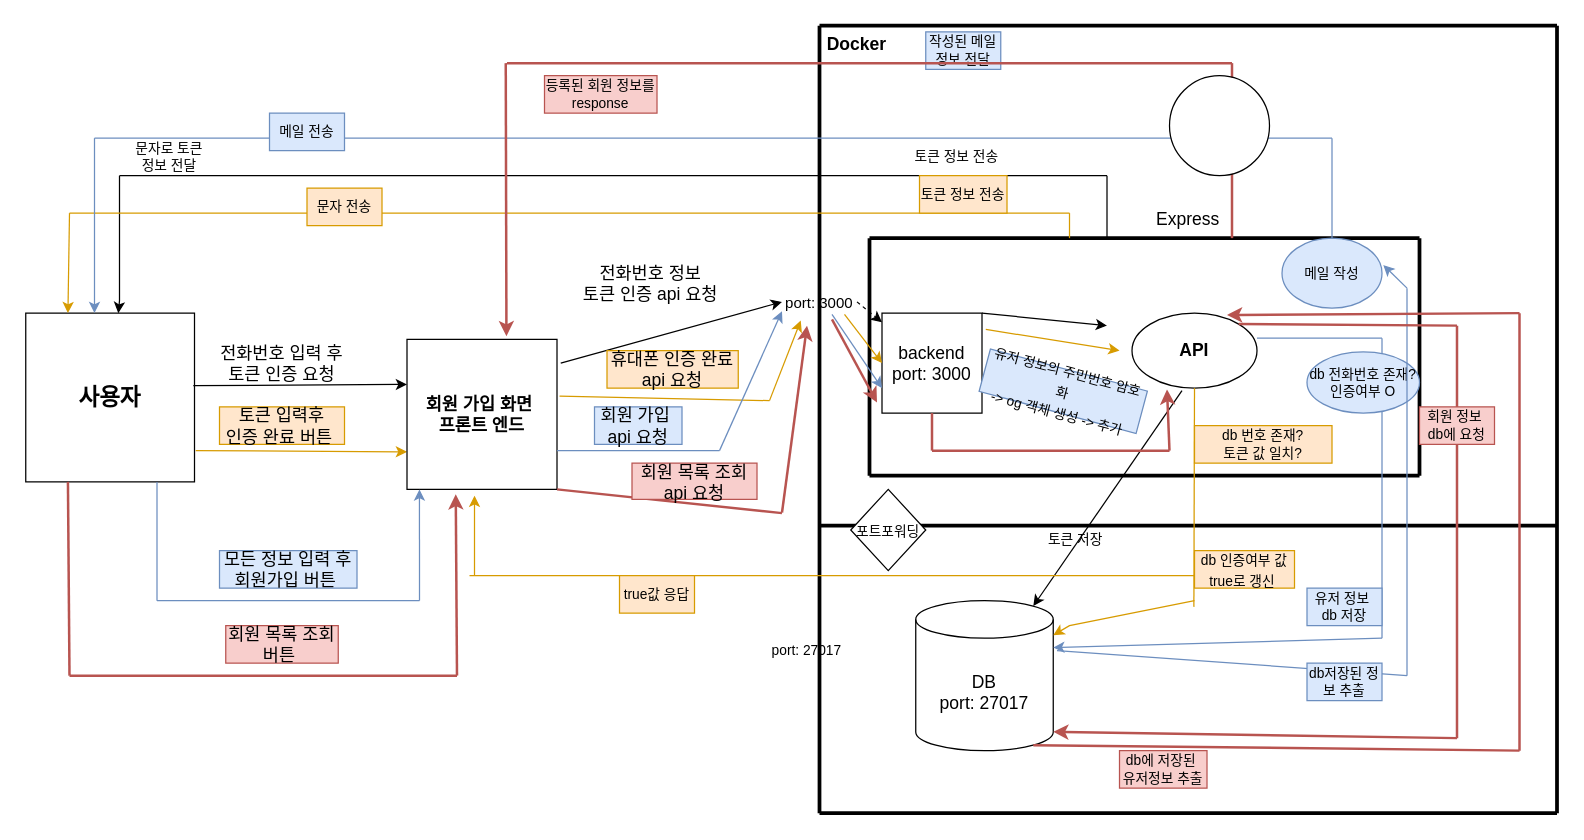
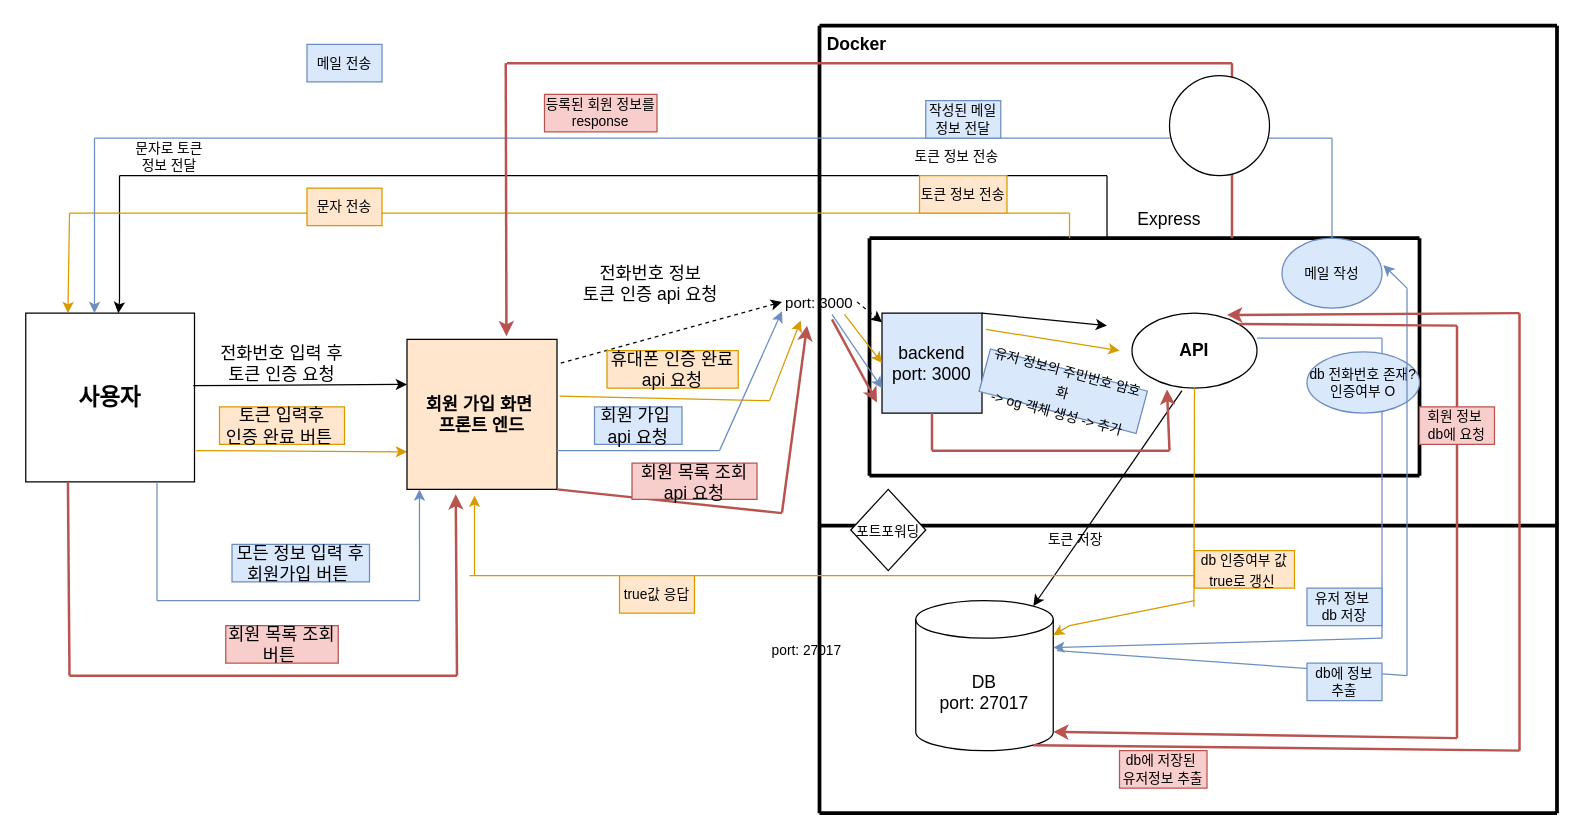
- <mxCell id="74" value="작성된 메일 정보 전달" style="text;html=1;strokeColor=#6c8ebf;fillColor=#dae8fc;align=center;verticalAlign=middle;whiteSpace=wrap;rounded=0;fontSize=11;" parent="1" vertex="1"><mxGeometry x="740" y="25" width="60" height="30" as="geometry" /></mxCell>
+ <mxCell id="74" value="작성된 메일 정보 전달" style="text;html=1;strokeColor=#6c8ebf;fillColor=#dae8fc;align=center;verticalAlign=middle;whiteSpace=wrap;rounded=0;fontSize=11;" parent="1" vertex="1"><mxGeometry x="740" y="80" width="60" height="30" as="geometry" /></mxCell>
- <mxCell id="99" value="등록된 회원 정보를 response" style="text;html=1;strokeColor=#b85450;fillColor=#f8cecc;align=center;verticalAlign=middle;whiteSpace=wrap;rounded=0;fillStyle=auto;fontSize=11;" parent="1" vertex="1"><mxGeometry x="435" y="60" width="90" height="30" as="geometry" /></mxCell>
+ <mxCell id="99" value="등록된 회원 정보를 response" style="text;html=1;strokeColor=#b85450;fillColor=#f8cecc;align=center;verticalAlign=middle;whiteSpace=wrap;rounded=0;fillStyle=auto;fontSize=11;" parent="1" vertex="1"><mxGeometry x="435" y="75" width="90" height="30" as="geometry" /></mxCell>
- <mxCell id="76" value="메일 전송" style="text;html=1;strokeColor=#6c8ebf;fillColor=#dae8fc;align=center;verticalAlign=middle;whiteSpace=wrap;rounded=0;fontSize=11;" parent="1" vertex="1"><mxGeometry x="215" y="90" width="60" height="30" as="geometry" /></mxCell>
+ <mxCell id="76" value="메일 전송" style="text;html=1;strokeColor=#6c8ebf;fillColor=#dae8fc;align=center;verticalAlign=middle;whiteSpace=wrap;rounded=0;fontSize=11;" parent="1" vertex="1"><mxGeometry x="245" y="35" width="60" height="30" as="geometry" /></mxCell>
- <mxCell id="16" value="Express" style="text;html=1;strokeColor=none;fillColor=none;align=center;verticalAlign=middle;whiteSpace=wrap;rounded=0;fontSize=14;" parent="1" vertex="1"><mxGeometry x="920" y="160" width="60" height="30" as="geometry" /></mxCell>
+ <mxCell id="16" value="Express" style="text;html=1;strokeColor=none;fillColor=none;align=center;verticalAlign=middle;whiteSpace=wrap;rounded=0;fontSize=14;" parent="1" vertex="1"><mxGeometry x="905" y="160" width="60" height="30" as="geometry" /></mxCell>
- <mxCell id="19" value="" style="endArrow=classic;html=1;rounded=0;fontSize=12;exitX=1.025;exitY=0.158;exitDx=0;exitDy=0;exitPerimeter=0;entryX=0;entryY=0.5;entryDx=0;entryDy=0;" parent="1" source="33" target="18" edge="1"><mxGeometry width="50" height="50" relative="1" as="geometry"><mxPoint x="441.04" y="295" as="sourcePoint" /><mxPoint x="545" y="250" as="targetPoint" /></mxGeometry></mxCell>
+ <mxCell id="19" value="" style="endArrow=classic;html=1;rounded=0;fontSize=12;exitX=1.025;exitY=0.158;exitDx=0;exitDy=0;exitPerimeter=0;entryX=0;entryY=0.5;entryDx=0;entryDy=0;dashed=1;" parent="1" source="33" target="18" edge="1"><mxGeometry width="50" height="50" relative="1" as="geometry"><mxPoint x="441.04" y="295" as="sourcePoint" /><mxPoint x="545" y="250" as="targetPoint" /></mxGeometry></mxCell>
- <mxCell id="10" value="backend&lt;br&gt;port: 3000" style="rounded=0;whiteSpace=wrap;html=1;fontSize=14;" parent="1" vertex="1"><mxGeometry x="705" y="250" width="80" height="80" as="geometry" /></mxCell>
+ <mxCell id="10" value="backend&lt;br&gt;port: 3000" style="rounded=0;whiteSpace=wrap;html=1;fontSize=14;fillColor=#dae8fc;" parent="1" vertex="1"><mxGeometry x="705" y="250" width="80" height="80" as="geometry" /></mxCell>
- <mxCell id="33" value="&lt;b&gt;&lt;font style=&quot;font-size: 14px;&quot;&gt;회원 가입 화면&amp;nbsp;&lt;br&gt;프론트 엔드&lt;/font&gt;&lt;/b&gt;" style="whiteSpace=wrap;html=1;aspect=fixed;fontSize=11;" parent="1" vertex="1"><mxGeometry x="325" y="271" width="120" height="120" as="geometry" /></mxCell>
+ <mxCell id="33" value="&lt;b&gt;&lt;font style=&quot;font-size: 14px;&quot;&gt;회원 가입 화면&amp;nbsp;&lt;br&gt;프론트 엔드&lt;/font&gt;&lt;/b&gt;" style="whiteSpace=wrap;html=1;aspect=fixed;fontSize=11;fillColor=#ffe6cc;" parent="1" vertex="1"><mxGeometry x="325" y="271" width="120" height="120" as="geometry" /></mxCell>
- <mxCell id="47" value="db 번호 존재?&lt;br&gt;토큰 값 일치?" style="text;html=1;strokeColor=#d79b00;fillColor=#ffe6cc;align=center;verticalAlign=middle;whiteSpace=wrap;rounded=0;fontSize=11;" parent="1" vertex="1"><mxGeometry x="955" y="340" width="110" height="30" as="geometry" /></mxCell>
- <mxCell id="56" value="&lt;font style=&quot;font-size: 14px;&quot;&gt;모든 정보 입력 후 &lt;br&gt;회원가입 버튼&amp;nbsp;&lt;/font&gt;" style="text;html=1;strokeColor=#6c8ebf;fillColor=#dae8fc;align=center;verticalAlign=middle;whiteSpace=wrap;rounded=0;fontSize=11;" parent="1" vertex="1"><mxGeometry x="175" y="440" width="110" height="30" as="geometry" /></mxCell>
+ <mxCell id="56" value="&lt;font style=&quot;font-size: 14px;&quot;&gt;모든 정보 입력 후 &lt;br&gt;회원가입 버튼&amp;nbsp;&lt;/font&gt;" style="text;html=1;strokeColor=#6c8ebf;fillColor=#dae8fc;align=center;verticalAlign=middle;whiteSpace=wrap;rounded=0;fontSize=11;" parent="1" vertex="1"><mxGeometry x="185" y="435" width="110" height="30" as="geometry" /></mxCell>
- <mxCell id="69" value="db저장된 정보 추출" style="text;html=1;strokeColor=#6c8ebf;fillColor=#dae8fc;align=center;verticalAlign=middle;whiteSpace=wrap;rounded=0;fontSize=11;" parent="1" vertex="1"><mxGeometry x="1045" y="530" width="60" height="30" as="geometry" /></mxCell>
+ <mxCell id="69" value="db에 정보 추출" style="text;html=1;strokeColor=#6c8ebf;fillColor=#dae8fc;align=center;verticalAlign=middle;whiteSpace=wrap;rounded=0;fontSize=11;" parent="1" vertex="1"><mxGeometry x="1045" y="530" width="60" height="30" as="geometry" /></mxCell>
